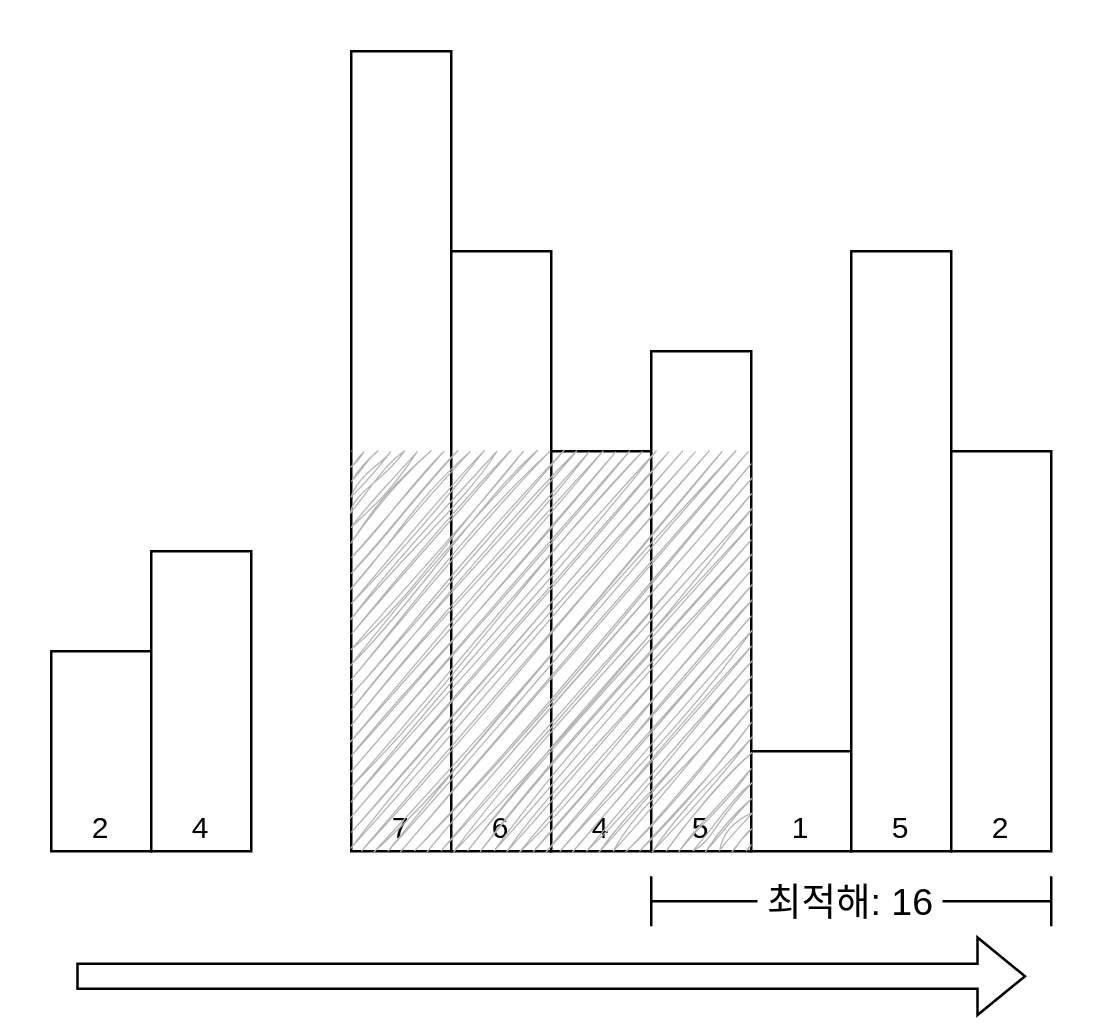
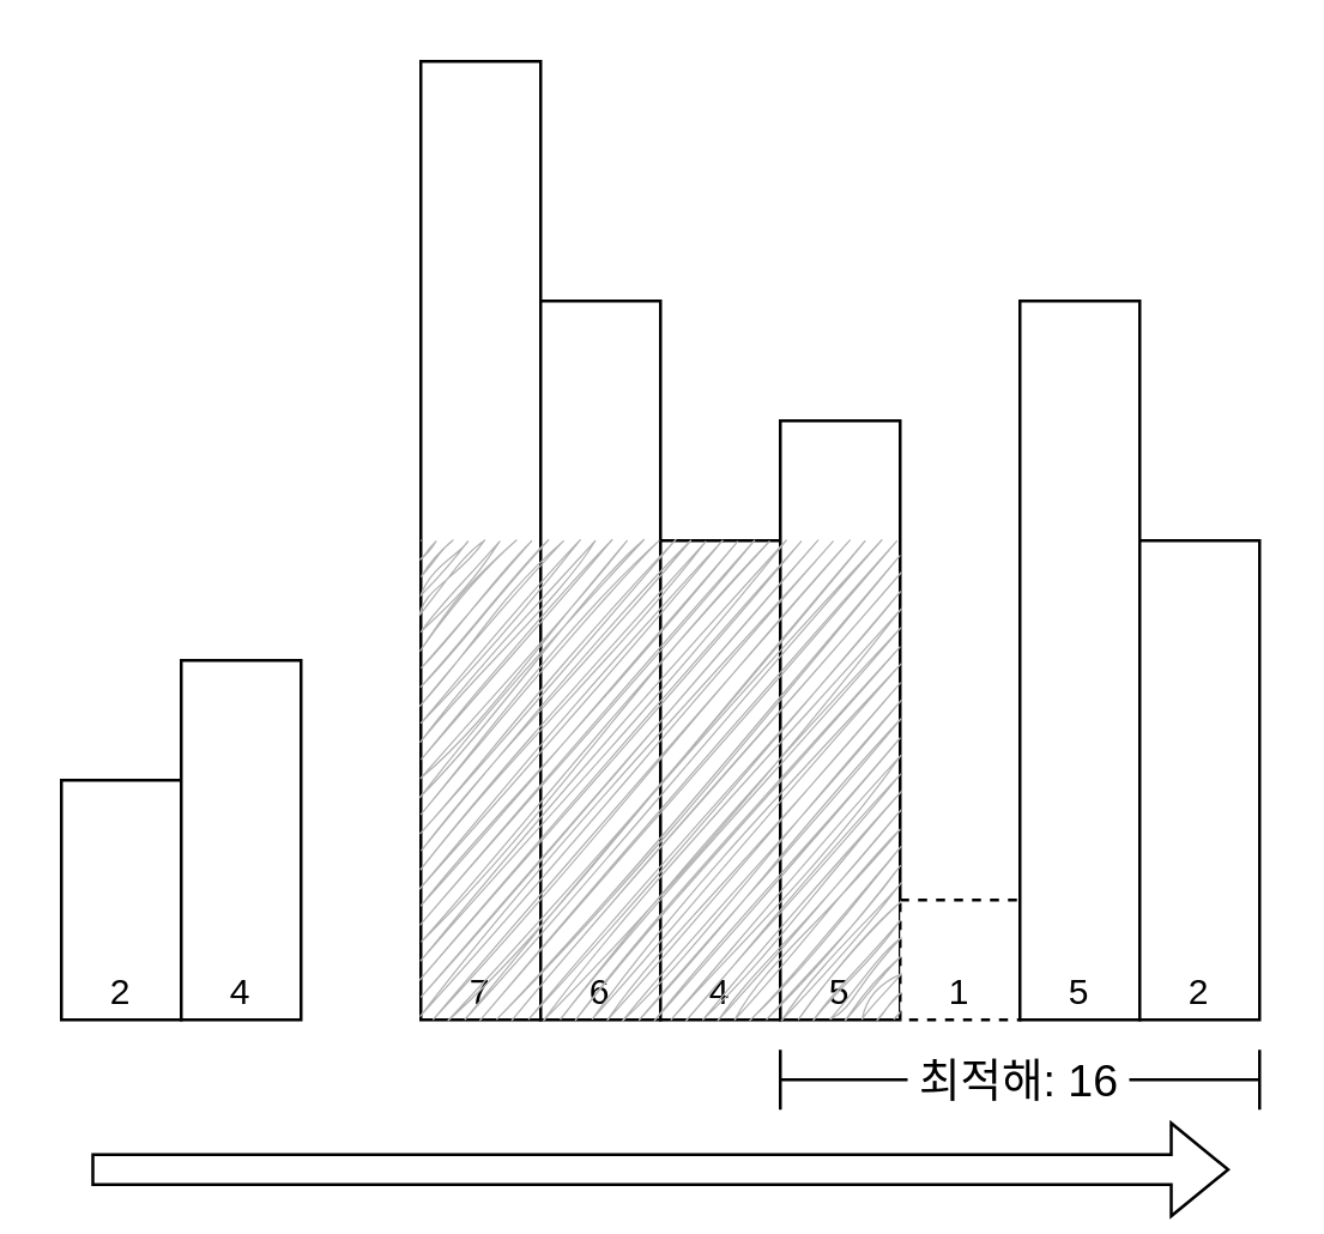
- <mxCell id="9" value="1" style="rounded=0;whiteSpace=wrap;html=1;verticalAlign=bottom;" parent="1" vertex="1"><mxGeometry x="300" y="300" width="40" height="40" as="geometry" /></mxCell>
+ <mxCell id="9" value="1" style="rounded=0;whiteSpace=wrap;html=1;verticalAlign=bottom;dashed=1;" parent="1" vertex="1"><mxGeometry x="300" y="300" width="40" height="40" as="geometry" /></mxCell>
